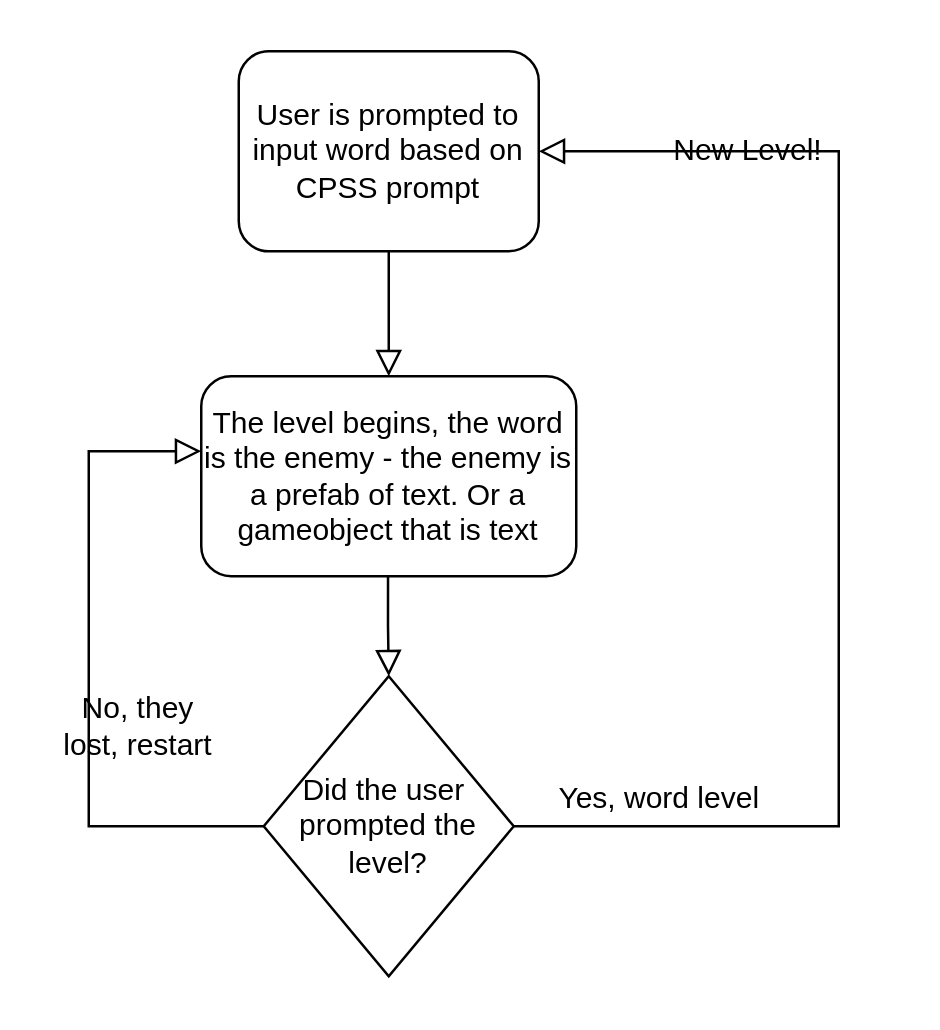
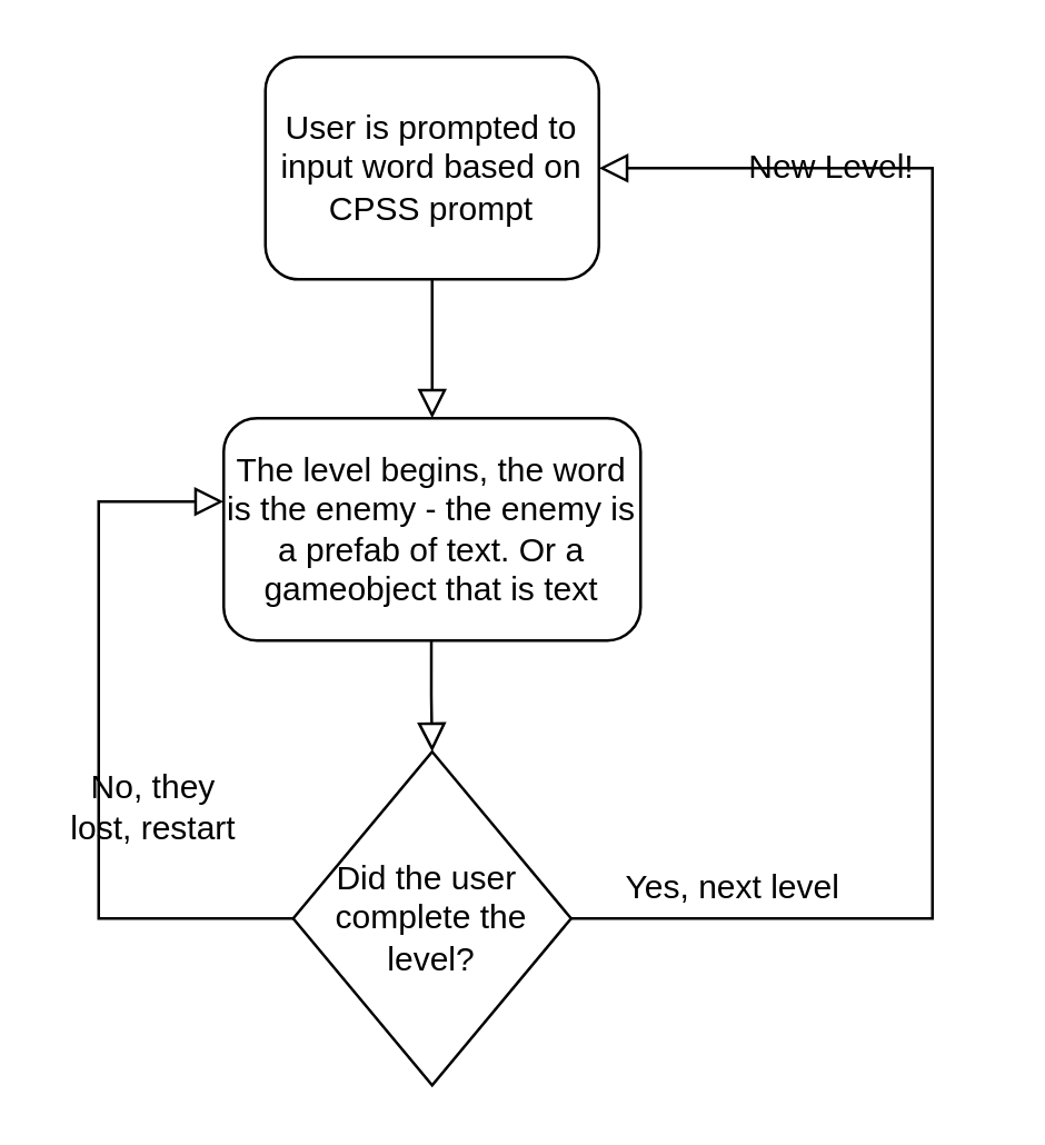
- <mxCell id="10" value="Yes, word level" style="text;html=1;strokeColor=none;fillColor=none;align=center;verticalAlign=middle;whiteSpace=wrap;rounded=0;" vertex="1" parent="1"><mxGeometry x="221" y="314" width="85" height="10" as="geometry" /></mxCell>
+ <mxCell id="10" value="Yes, next level" style="text;html=1;strokeColor=none;fillColor=none;align=center;verticalAlign=middle;whiteSpace=wrap;rounded=0;" vertex="1" parent="1"><mxGeometry x="221" y="314" width="85" height="10" as="geometry" /></mxCell>
- <mxCell id="5" value="Did the user&amp;nbsp; prompted the level?" style="rhombus;whiteSpace=wrap;html=1;" vertex="1" parent="1"><mxGeometry x="105" y="270" width="100" height="120" as="geometry" /></mxCell>
+ <mxCell id="5" value="Did the user&amp;nbsp; complete the level?" style="rhombus;whiteSpace=wrap;html=1;" vertex="1" parent="1"><mxGeometry x="105" y="270" width="100" height="120" as="geometry" /></mxCell>
